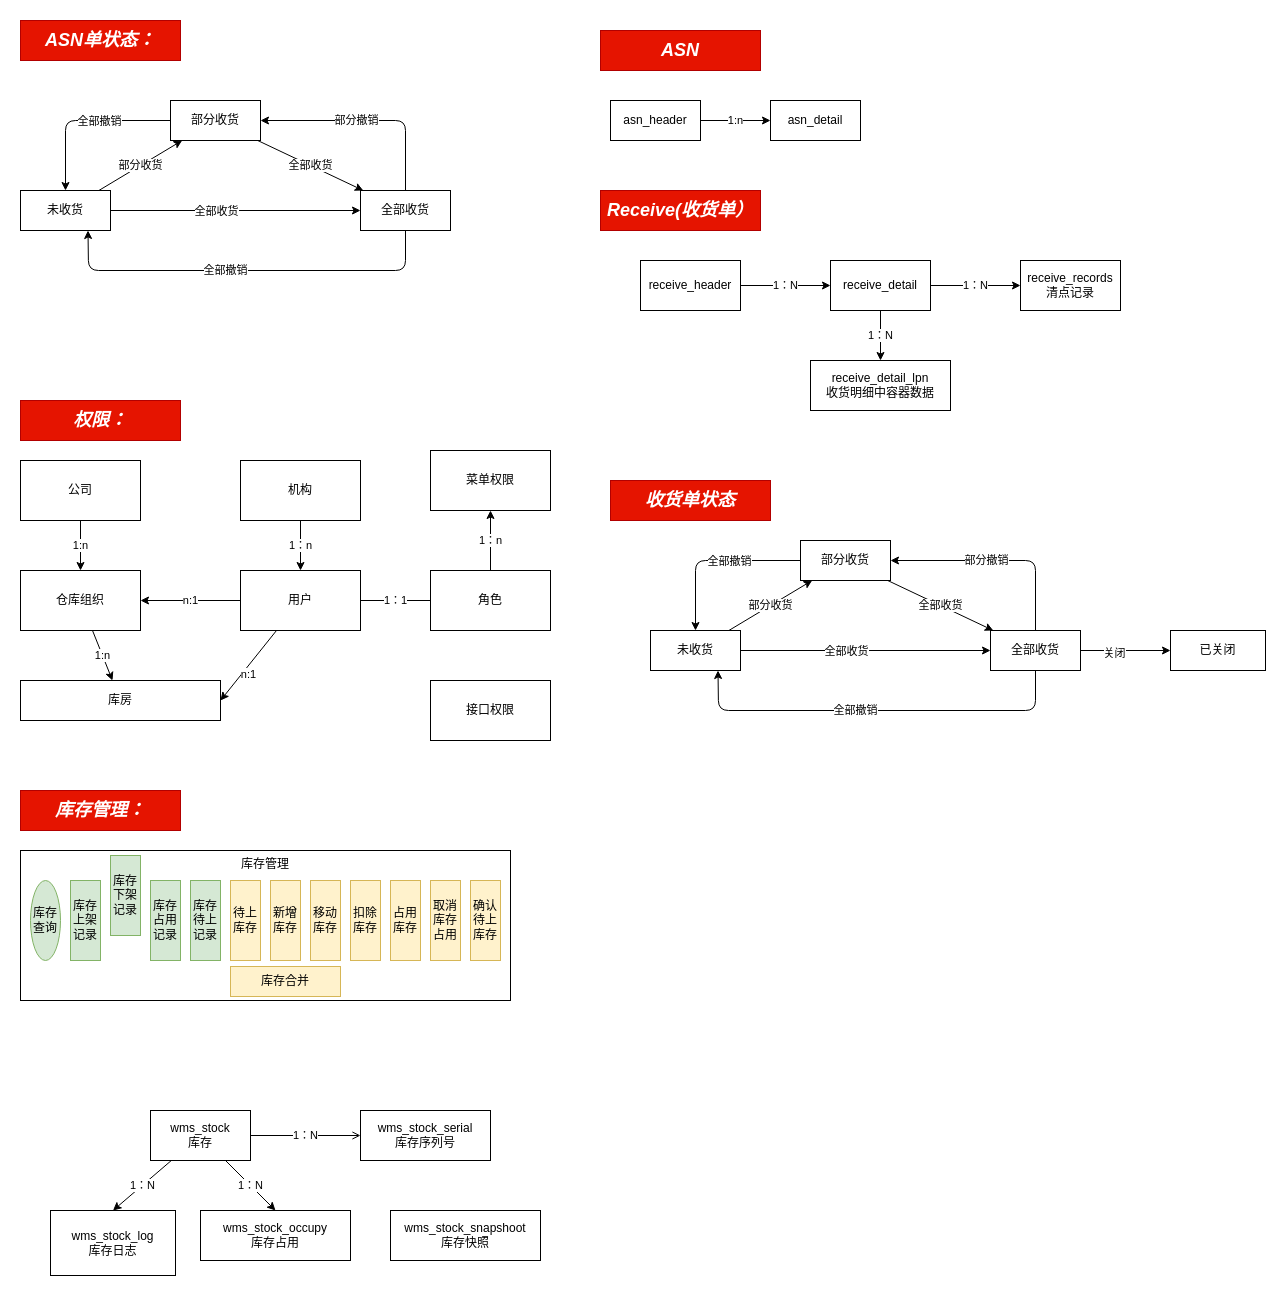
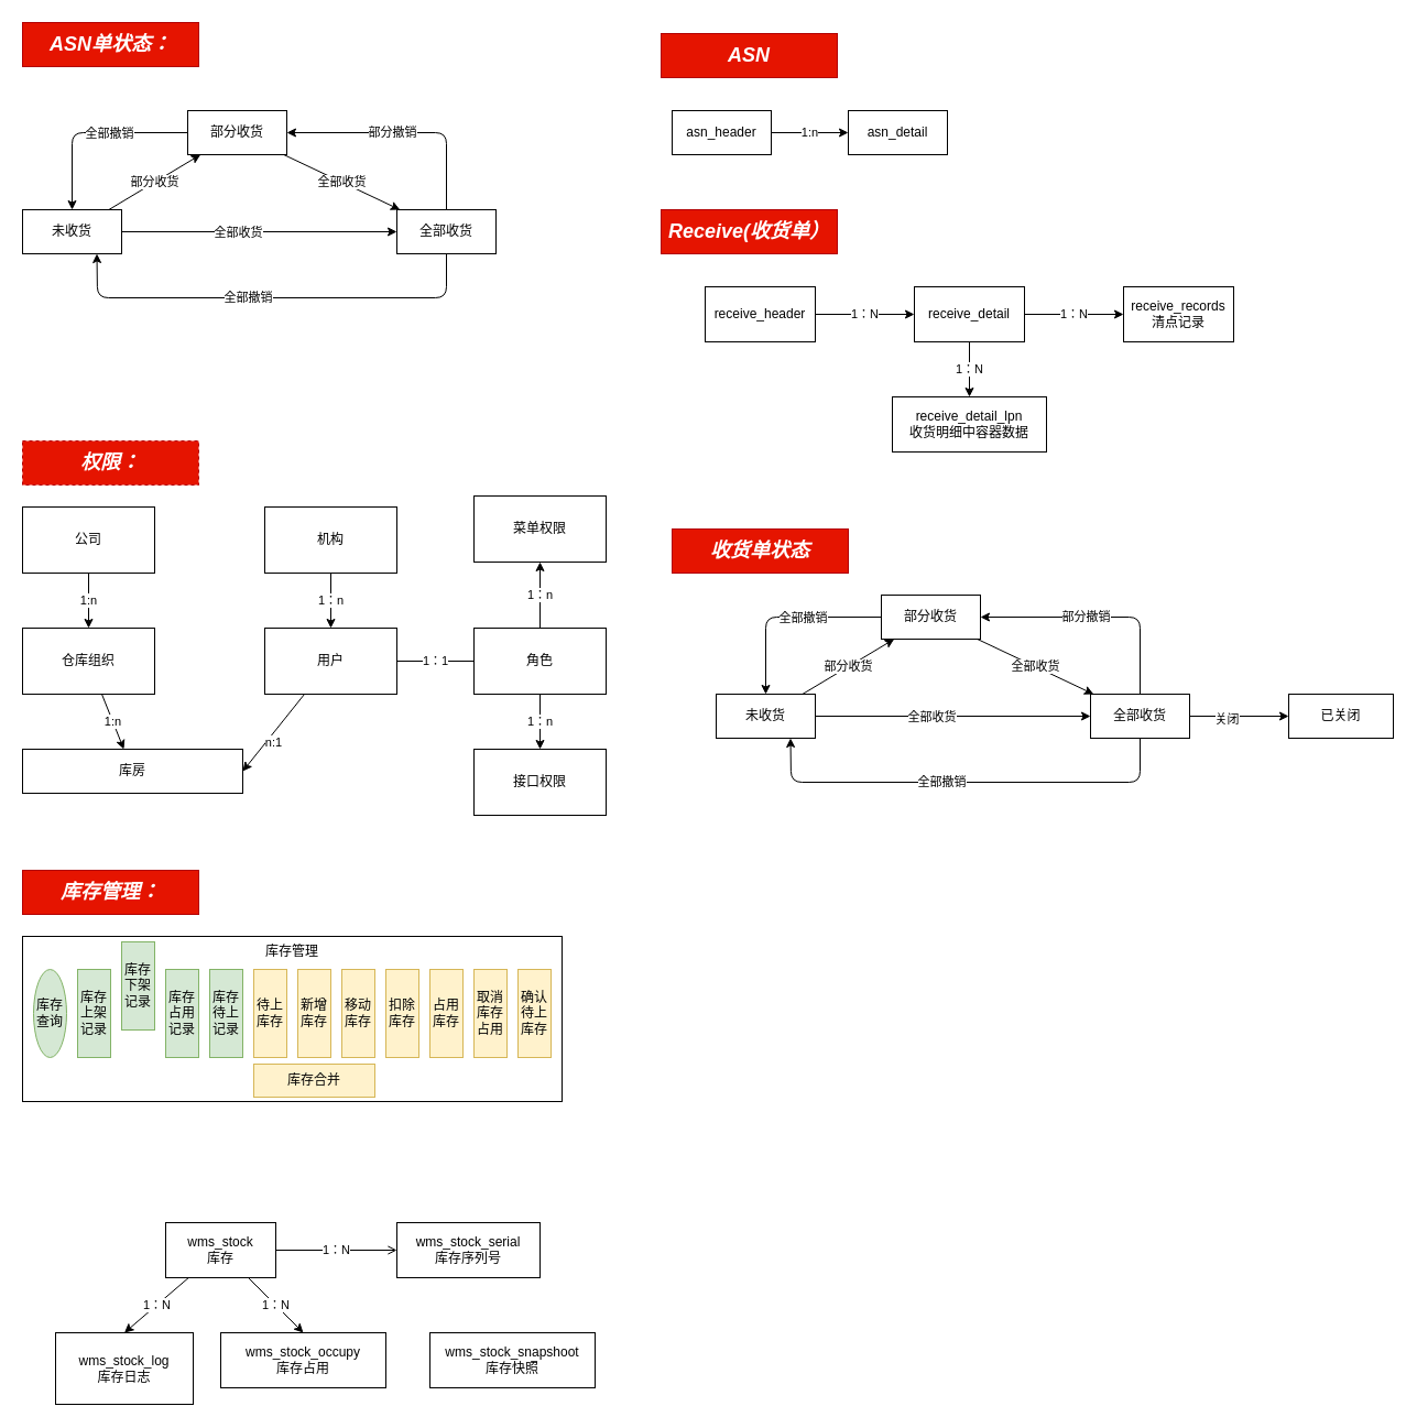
- <mxCell id="45" value="权限：" style="whiteSpace=wrap;html=1;fillColor=#e51400;fontColor=#ffffff;strokeColor=#B20000;fontStyle=3;fontSize=18;" parent="1" vertex="1"><mxGeometry x="20" y="400" width="160" height="40" as="geometry" /></mxCell>
+ <mxCell id="45" value="权限：" style="whiteSpace=wrap;html=1;fillColor=#e51400;fontColor=#ffffff;strokeColor=#B20000;fontStyle=3;fontSize=18;dashed=1;" parent="1" vertex="1"><mxGeometry x="20" y="400" width="160" height="40" as="geometry" /></mxCell>
- <mxCell id="22" value="n:1" style="edgeStyle=none;html=1;" parent="1" source="25" target="19" edge="1"><mxGeometry relative="1" as="geometry" /></mxCell>
+ <mxCell id="29" value="1：n" style="edgeStyle=none;html=1;entryX=0.5;entryY=0;entryDx=0;entryDy=0;" parent="1" source="30" target="27" edge="1"><mxGeometry relative="1" as="geometry" /></mxCell>
